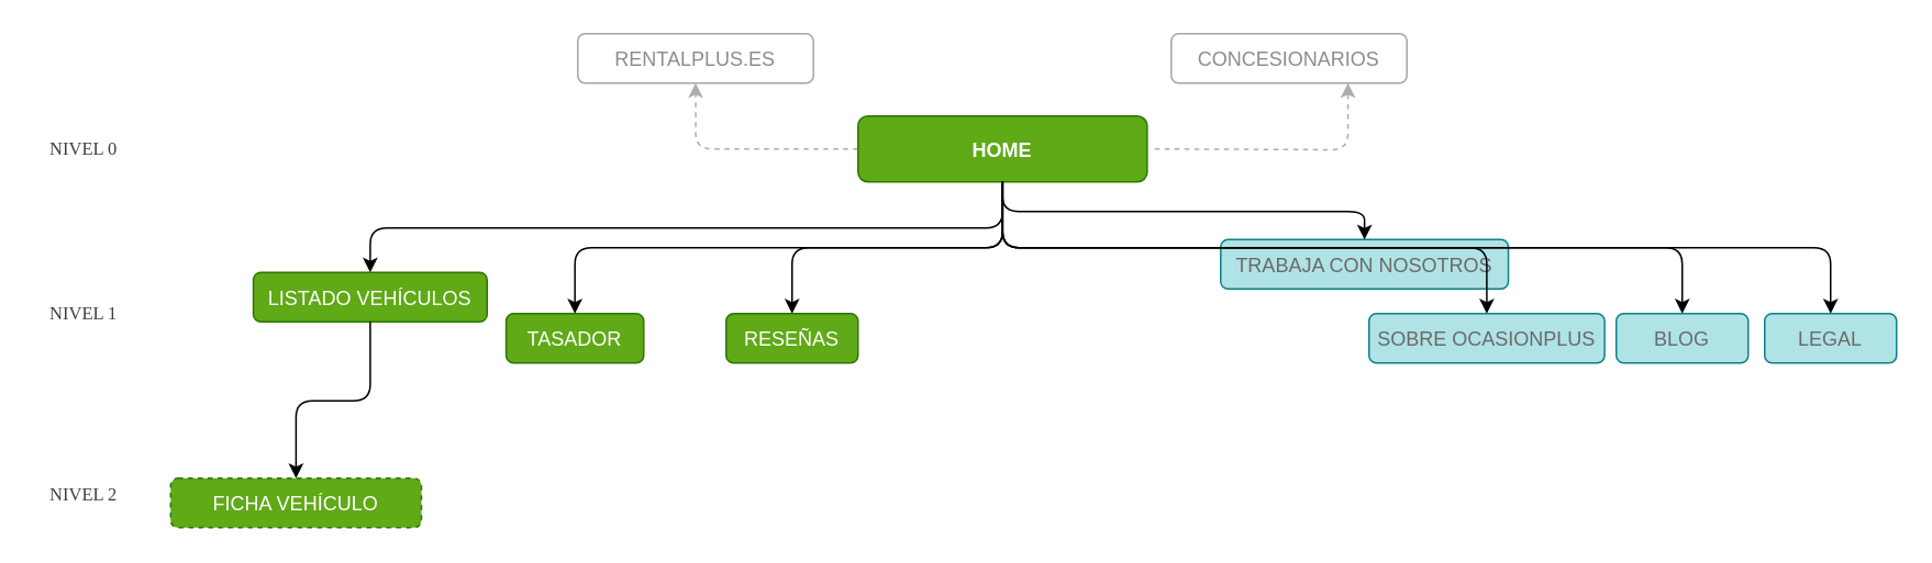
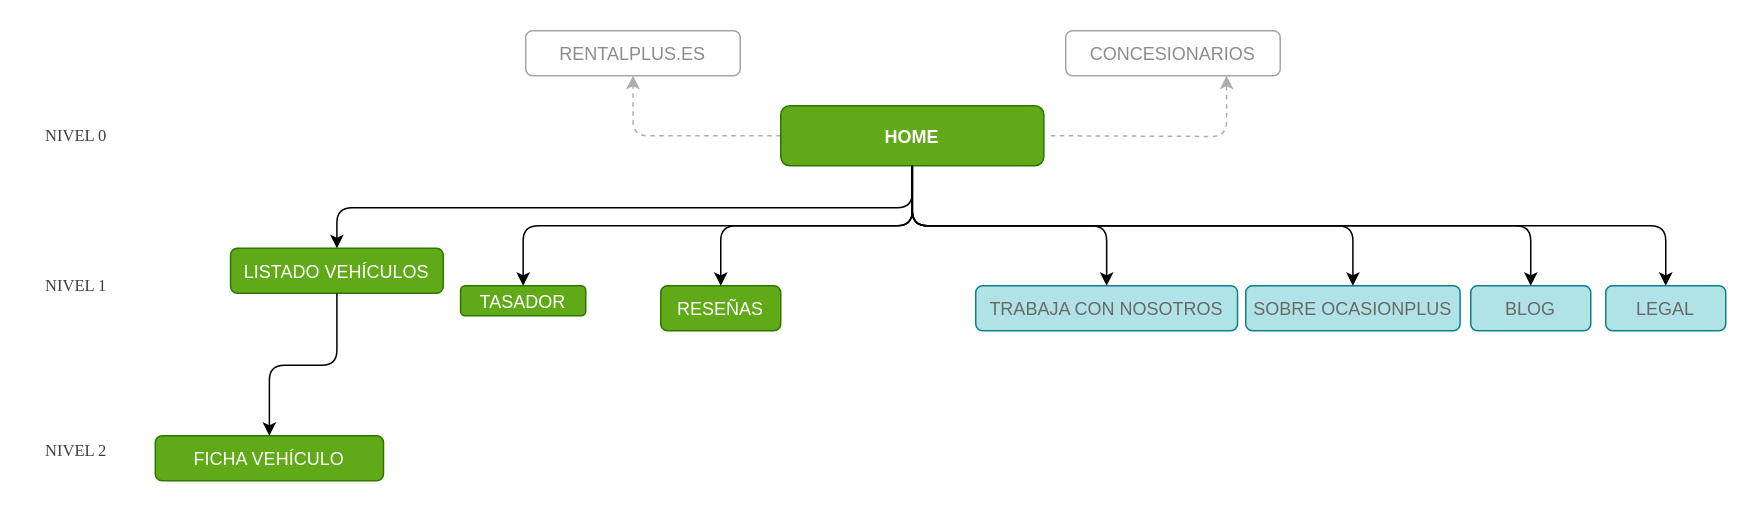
- <mxCell id="12" value="TRABAJA CON NOSOTROS" style="rounded=1;fillColor=#b0e3e6;strokeColor=#0e8088;fontColor=#696969;" parent="1" vertex="1"><mxGeometry x="740.002" y="145" width="174.53" height="30" as="geometry" /></mxCell>
+ <mxCell id="12" value="TRABAJA CON NOSOTROS" style="rounded=1;fillColor=#b0e3e6;strokeColor=#0e8088;fontColor=#696969;" parent="1" vertex="1"><mxGeometry x="650.002" y="190" width="174.53" height="30" as="geometry" /></mxCell>
- <mxCell id="8" value="TASADOR" style="rounded=1;fillColor=#60a917;strokeColor=#2D7600;fontColor=#ffffff;" parent="1" vertex="1"><mxGeometry x="306.55" y="190" width="83.45" height="30" as="geometry" /></mxCell>
+ <mxCell id="8" value="TASADOR" style="rounded=1;fillColor=#60a917;strokeColor=#2D7600;fontColor=#ffffff;" parent="1" vertex="1"><mxGeometry x="306.55" y="190" width="83.45" height="20" as="geometry" /></mxCell>
- <mxCell id="6" value="FICHA VEHÍCULO" style="rounded=1;fillColor=#60a917;strokeColor=#2D7600;fontColor=#ffffff;dashed=1;" parent="1" vertex="1"><mxGeometry x="103.03" y="290" width="152.13" height="30" as="geometry" /></mxCell>
+ <mxCell id="6" value="FICHA VEHÍCULO" style="rounded=1;fillColor=#60a917;strokeColor=#2D7600;fontColor=#ffffff;" parent="1" vertex="1"><mxGeometry x="103.03" y="290" width="152.13" height="30" as="geometry" /></mxCell>
